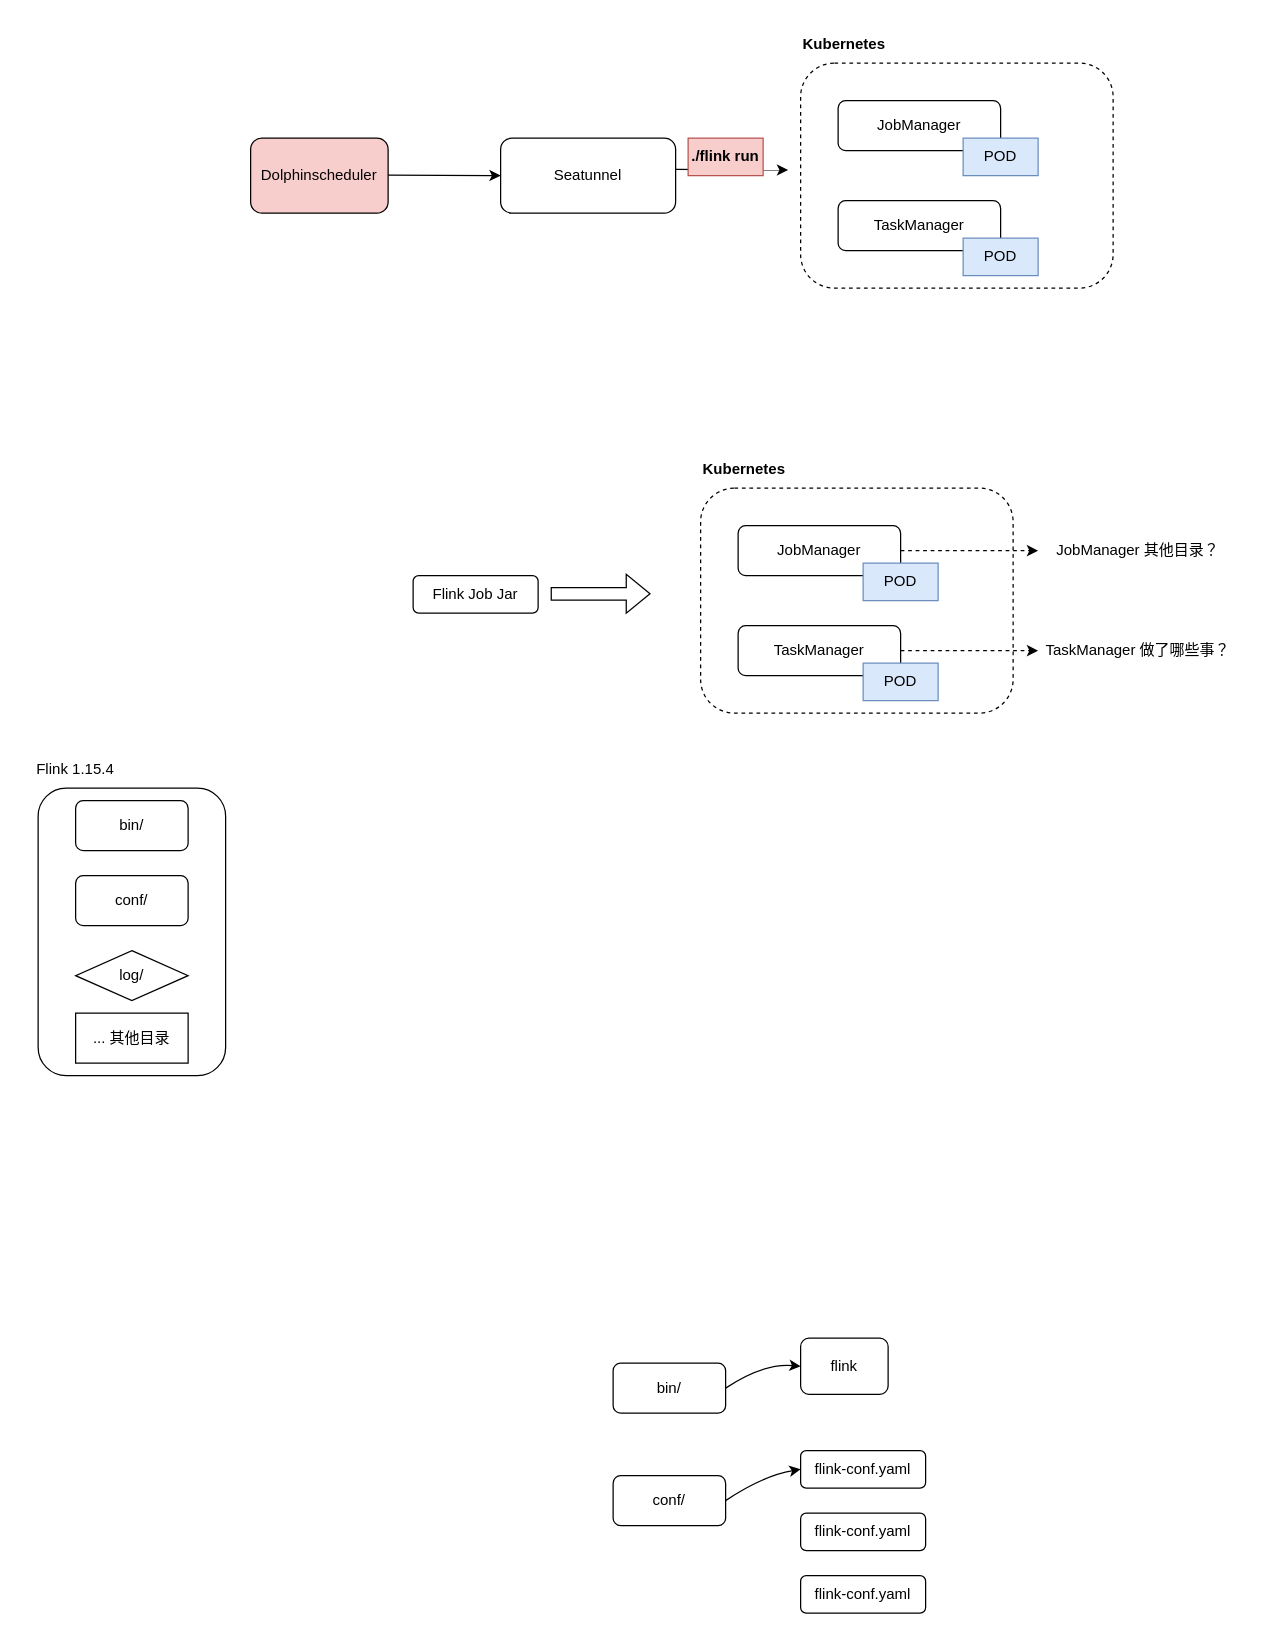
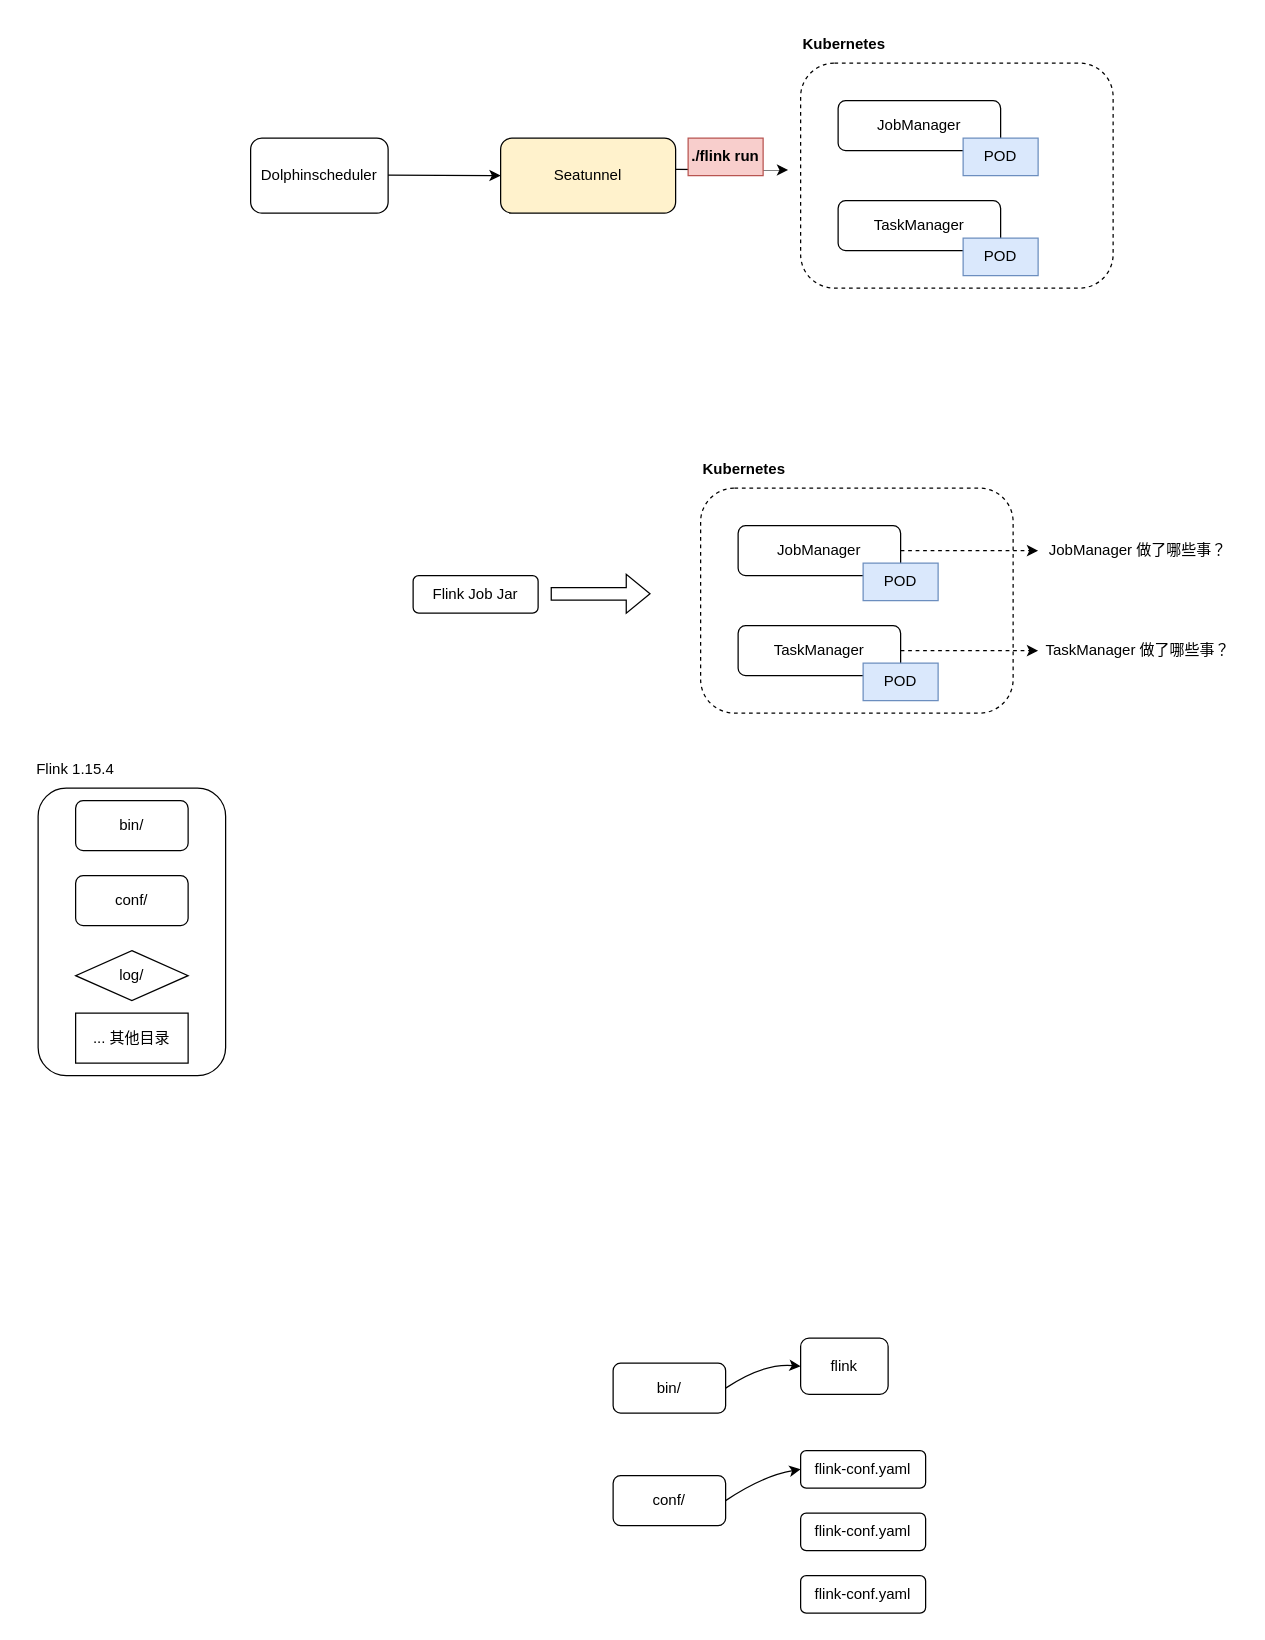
- <mxCell id="28" value="Dolphinscheduler" style="rounded=1;whiteSpace=wrap;html=1;fillColor=#f8cecc;" vertex="1" parent="1"><mxGeometry x="200" y="110" width="110" height="60" as="geometry" /></mxCell>
+ <mxCell id="28" value="Dolphinscheduler" style="rounded=1;whiteSpace=wrap;html=1;" vertex="1" parent="1"><mxGeometry x="200" y="110" width="110" height="60" as="geometry" /></mxCell>
- <mxCell id="29" value="Seatunnel" style="rounded=1;whiteSpace=wrap;html=1;" vertex="1" parent="1"><mxGeometry x="400" y="110" width="140" height="60" as="geometry" /></mxCell>
+ <mxCell id="29" value="Seatunnel" style="rounded=1;whiteSpace=wrap;html=1;fillColor=#fff2cc;" vertex="1" parent="1"><mxGeometry x="400" y="110" width="140" height="60" as="geometry" /></mxCell>
- <mxCell id="26" value="JobManager 其他目录？" style="text;html=1;align=center;verticalAlign=middle;whiteSpace=wrap;rounded=0;" vertex="1" parent="1"><mxGeometry x="830" y="425" width="160" height="30" as="geometry" /></mxCell>
+ <mxCell id="26" value="JobManager 做了哪些事？" style="text;html=1;align=center;verticalAlign=middle;whiteSpace=wrap;rounded=0;" vertex="1" parent="1"><mxGeometry x="830" y="425" width="160" height="30" as="geometry" /></mxCell>
